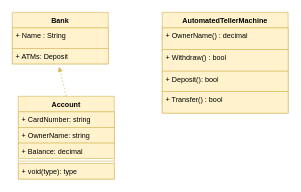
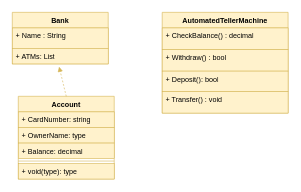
- <mxCell id="6" value="+&amp;nbsp;OwnerName() : decimal" style="text;align=left;verticalAlign=top;spacingLeft=4;spacingRight=4;overflow=hidden;rotatable=0;points=[[0,0.5],[1,0.5]];portConstraint=eastwest;whiteSpace=wrap;html=1;fillColor=#fff2cc;strokeColor=#d6b656;" vertex="1" parent="5"><mxGeometry y="26" width="210" height="36" as="geometry" /></mxCell>
+ <mxCell id="6" value="+&amp;nbsp;CheckBalance() : decimal" style="text;align=left;verticalAlign=top;spacingLeft=4;spacingRight=4;overflow=hidden;rotatable=0;points=[[0,0.5],[1,0.5]];portConstraint=eastwest;whiteSpace=wrap;html=1;fillColor=#fff2cc;strokeColor=#d6b656;" vertex="1" parent="5"><mxGeometry y="26" width="210" height="36" as="geometry" /></mxCell>
- <mxCell id="4" value="+ ATMs:&amp;nbsp;Deposit" style="text;align=left;verticalAlign=top;spacingLeft=4;spacingRight=4;overflow=hidden;rotatable=0;points=[[0,0.5],[1,0.5]];portConstraint=eastwest;whiteSpace=wrap;html=1;fillColor=#fff2cc;strokeColor=#d6b656;" vertex="1" parent="2"><mxGeometry y="60" width="160" height="26" as="geometry" /></mxCell>
+ <mxCell id="4" value="+ ATMs:&amp;nbsp;List" style="text;align=left;verticalAlign=top;spacingLeft=4;spacingRight=4;overflow=hidden;rotatable=0;points=[[0,0.5],[1,0.5]];portConstraint=eastwest;whiteSpace=wrap;html=1;fillColor=#fff2cc;strokeColor=#d6b656;" vertex="1" parent="2"><mxGeometry y="60" width="160" height="26" as="geometry" /></mxCell>
- <mxCell id="9" value="+ Transfer() : bool" style="text;align=left;verticalAlign=top;spacingLeft=4;spacingRight=4;overflow=hidden;rotatable=0;points=[[0,0.5],[1,0.5]];portConstraint=eastwest;whiteSpace=wrap;html=1;fillColor=#fff2cc;strokeColor=#d6b656;" vertex="1" parent="5"><mxGeometry y="132" width="210" height="36" as="geometry" /></mxCell>
+ <mxCell id="9" value="+ Transfer() : void" style="text;align=left;verticalAlign=top;spacingLeft=4;spacingRight=4;overflow=hidden;rotatable=0;points=[[0,0.5],[1,0.5]];portConstraint=eastwest;whiteSpace=wrap;html=1;fillColor=#fff2cc;strokeColor=#d6b656;" vertex="1" parent="5"><mxGeometry y="132" width="210" height="36" as="geometry" /></mxCell>
- <mxCell id="12" value="+ OwnerName: string" style="text;align=left;verticalAlign=top;spacingLeft=4;spacingRight=4;overflow=hidden;rotatable=0;points=[[0,0.5],[1,0.5]];portConstraint=eastwest;whiteSpace=wrap;html=1;fillColor=#fff2cc;strokeColor=#d6b656;" vertex="1" parent="10"><mxGeometry y="52" width="160" height="26" as="geometry" /></mxCell>
+ <mxCell id="12" value="+ OwnerName: type" style="text;align=left;verticalAlign=top;spacingLeft=4;spacingRight=4;overflow=hidden;rotatable=0;points=[[0,0.5],[1,0.5]];portConstraint=eastwest;whiteSpace=wrap;html=1;fillColor=#fff2cc;strokeColor=#d6b656;" vertex="1" parent="10"><mxGeometry y="52" width="160" height="26" as="geometry" /></mxCell>
